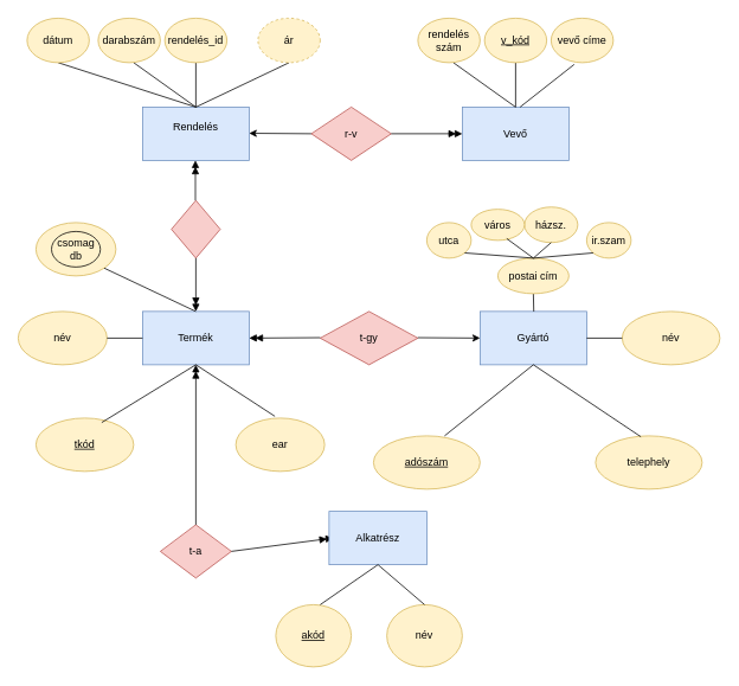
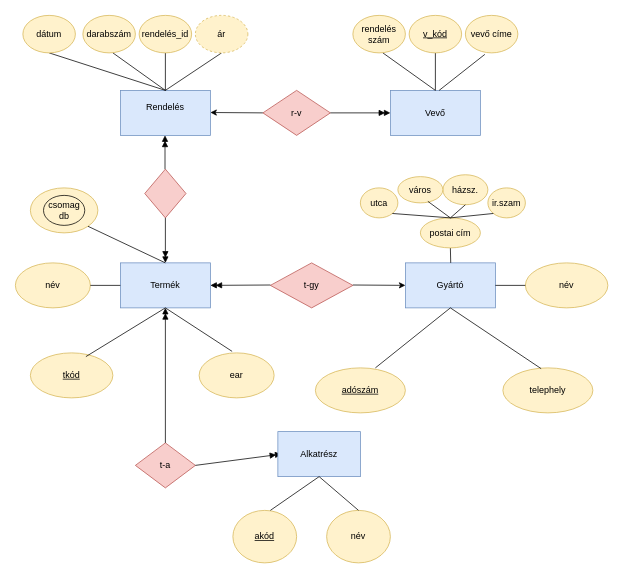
- <mxCell id="46" value="ár" style="ellipse;whiteSpace=wrap;html=1;dashed=1;fillColor=#FFF2CC;strokeColor=#d6b656;" parent="1" vertex="1"><mxGeometry x="290" y="20" width="70" height="50" as="geometry" /></mxCell>
+ <mxCell id="46" value="ár" style="ellipse;whiteSpace=wrap;html=1;dashed=1;fillColor=#FFF2CC;strokeColor=#d6b656;" parent="1" vertex="1"><mxGeometry x="260" y="20" width="70" height="50" as="geometry" /></mxCell>
- <mxCell id="18" value="ir.szam" style="ellipse;whiteSpace=wrap;html=1;fillColor=#fff2cc;strokeColor=#d6b656;" parent="1" vertex="1"><mxGeometry x="660" y="250" width="50" height="40" as="geometry" /></mxCell>
+ <mxCell id="18" value="ir.szam" style="ellipse;whiteSpace=wrap;html=1;fillColor=#fff2cc;strokeColor=#d6b656;" parent="1" vertex="1"><mxGeometry x="650" y="250" width="50" height="40" as="geometry" /></mxCell>
